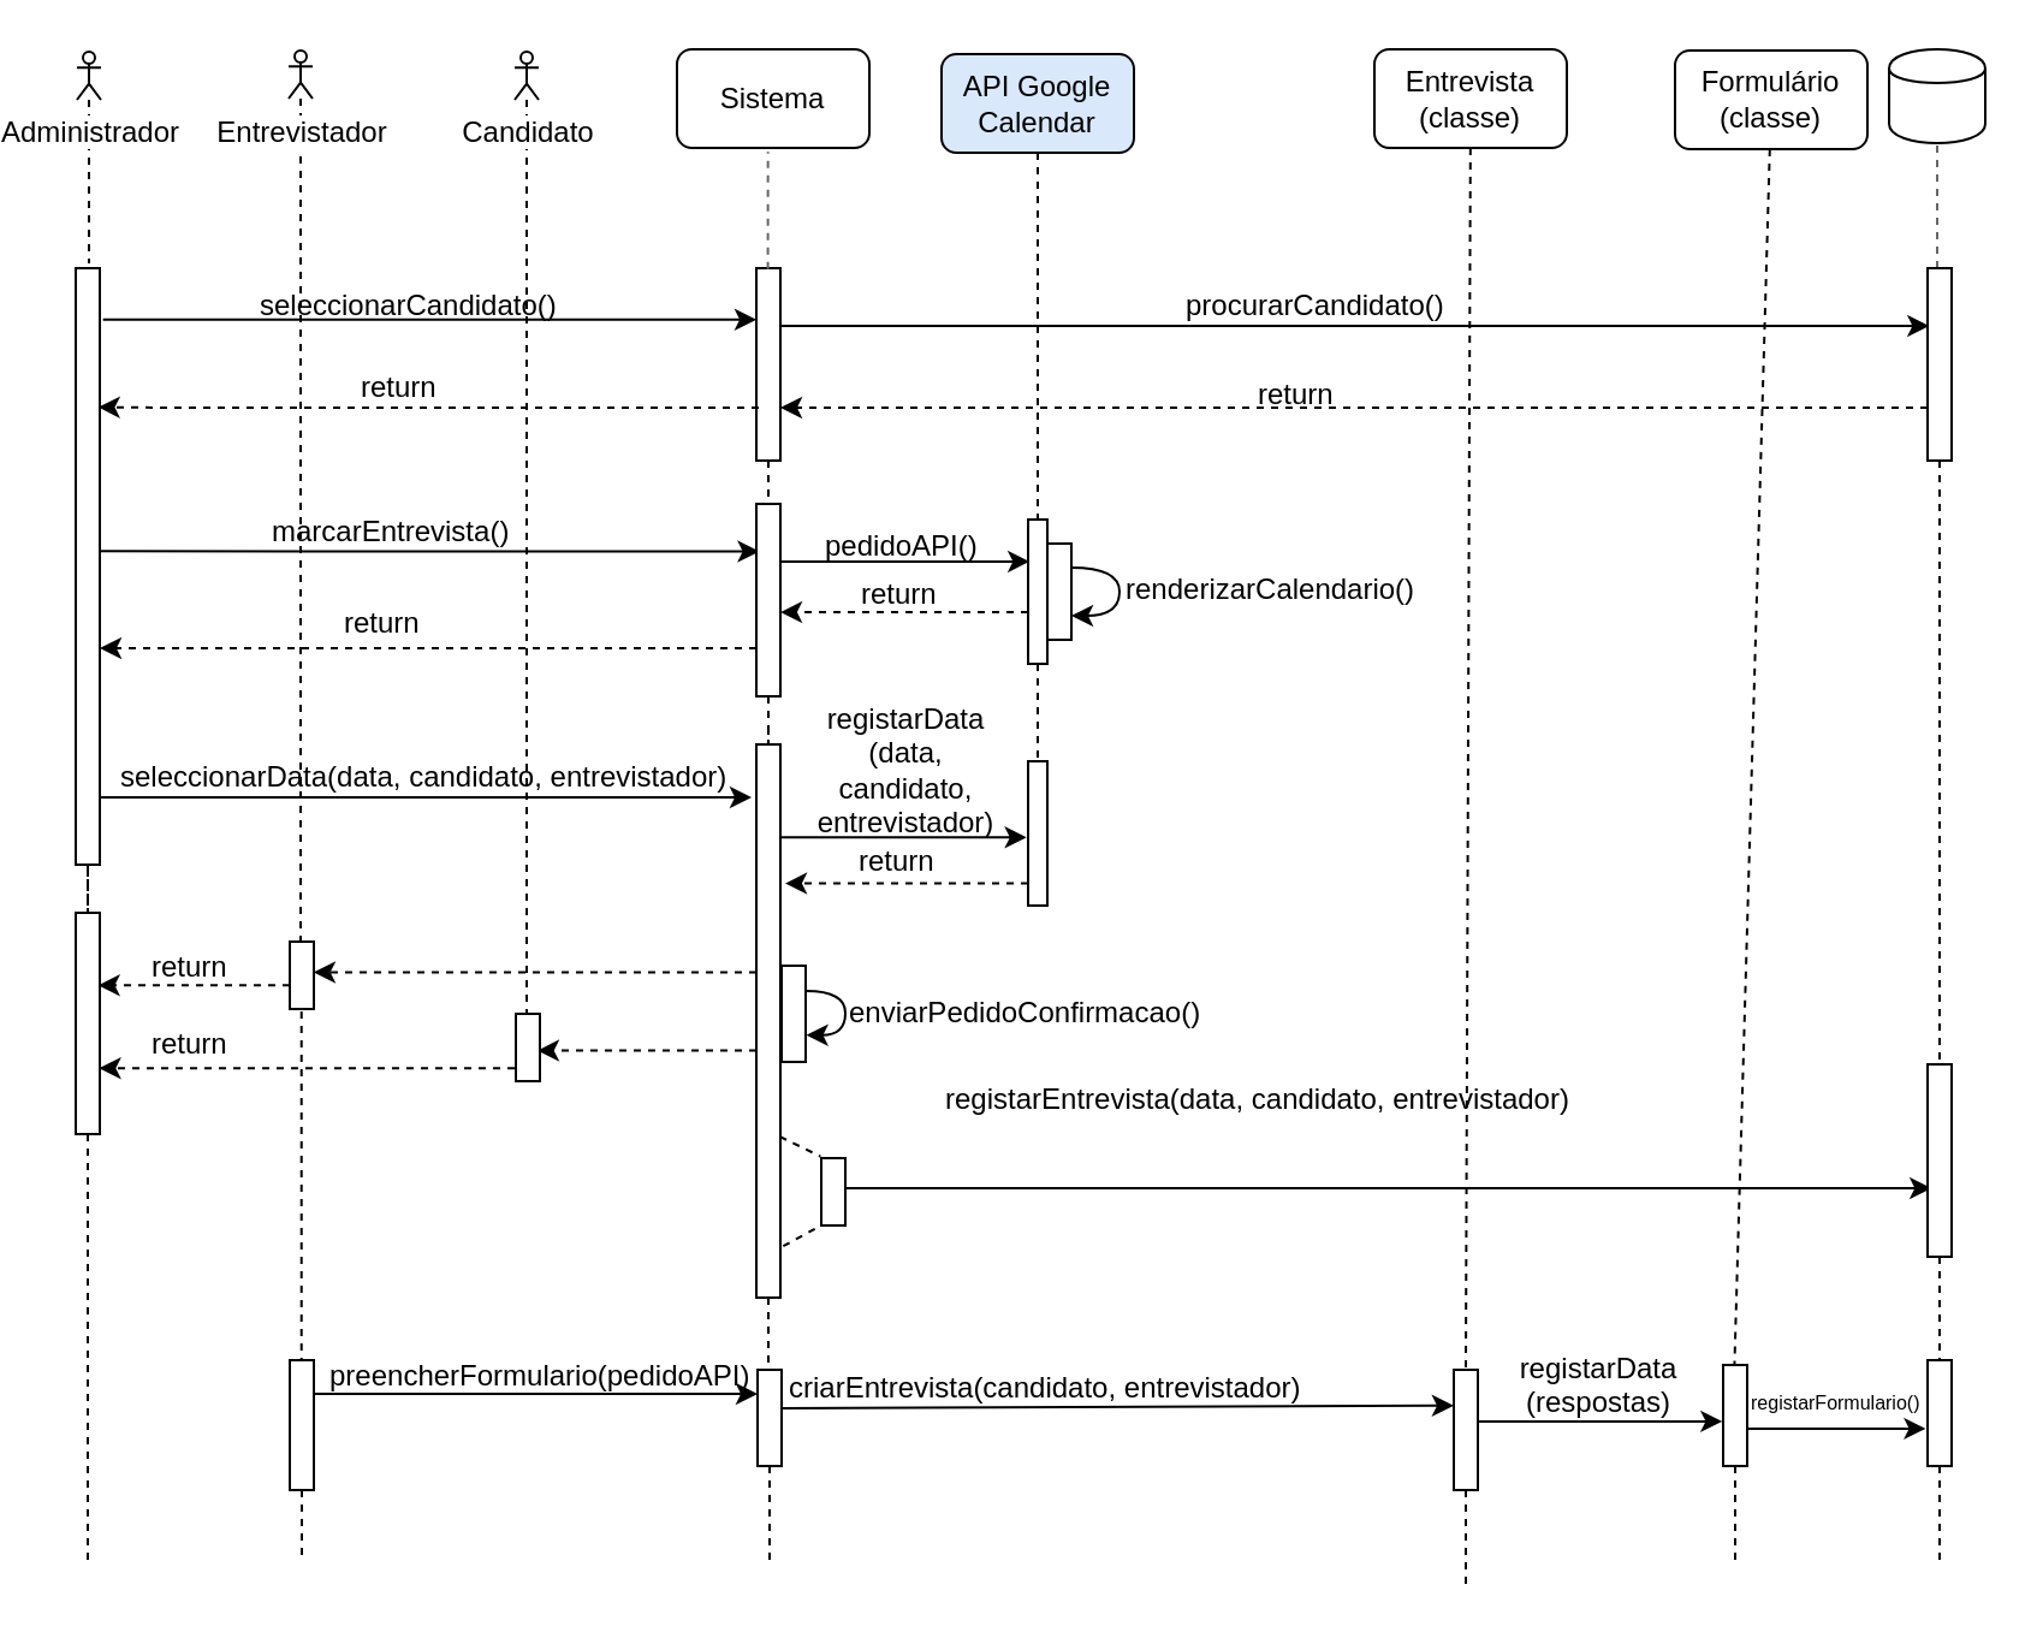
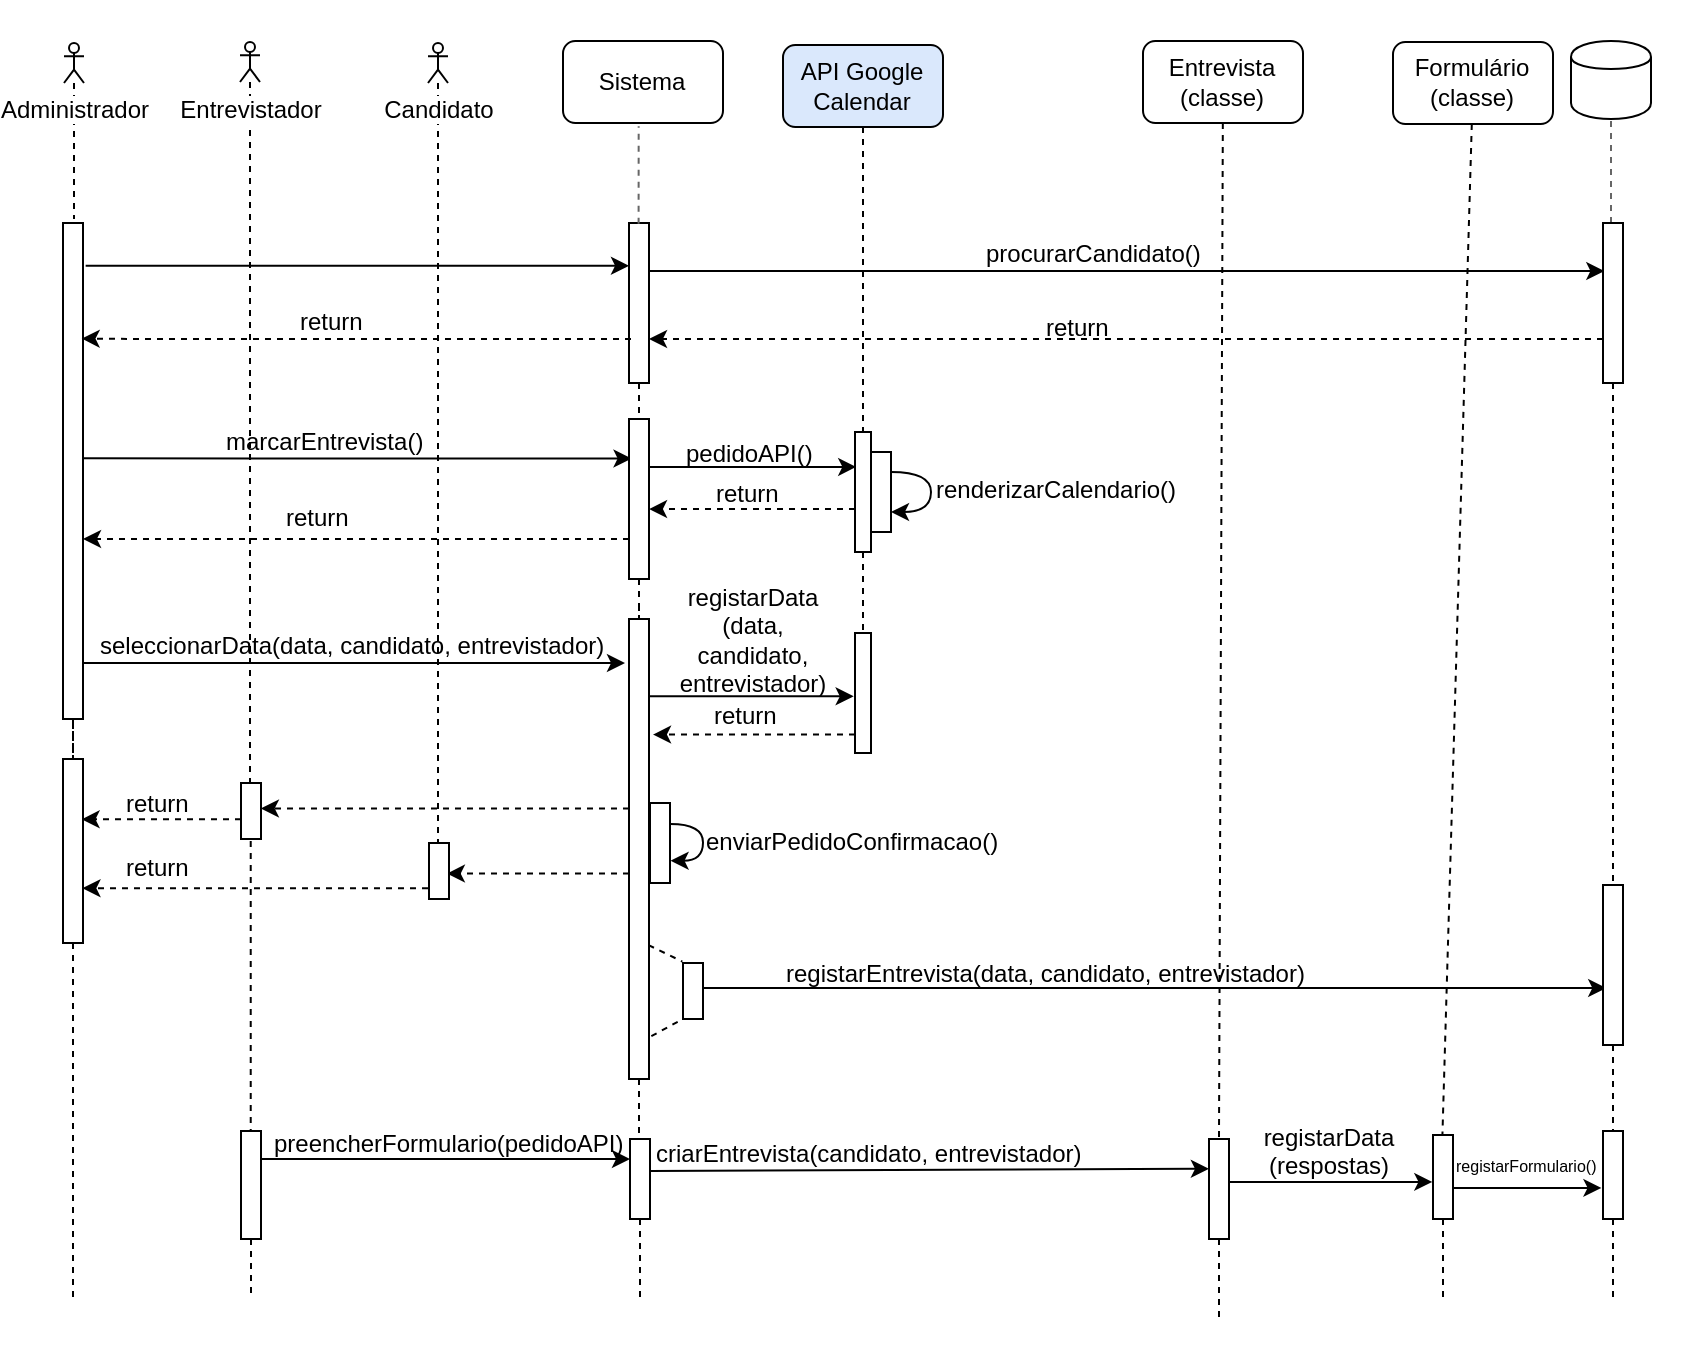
- <mxCell id="15" value="seleccionarCandidato()" style="text;html=1;resizable=0;points=[];autosize=1;align=left;verticalAlign=top;spacingTop=-4;" parent="1" vertex="1"><mxGeometry x="95" y="117" width="140" height="20" as="geometry" /></mxCell>
- <mxCell id="70" value="registarEntrevista(data, candidato, entrevistador)" style="text;html=1;resizable=0;points=[];autosize=1;align=left;verticalAlign=top;spacingTop=-4;" parent="1" vertex="1"><mxGeometry x="380" y="447" width="270" height="20" as="geometry" /></mxCell>
+ <mxCell id="70" value="registarEntrevista(data, candidato, entrevistador)" style="text;html=1;resizable=0;points=[];autosize=1;align=left;verticalAlign=top;spacingTop=-4;" parent="1" vertex="1"><mxGeometry x="380" y="477" width="270" height="20" as="geometry" /></mxCell>
